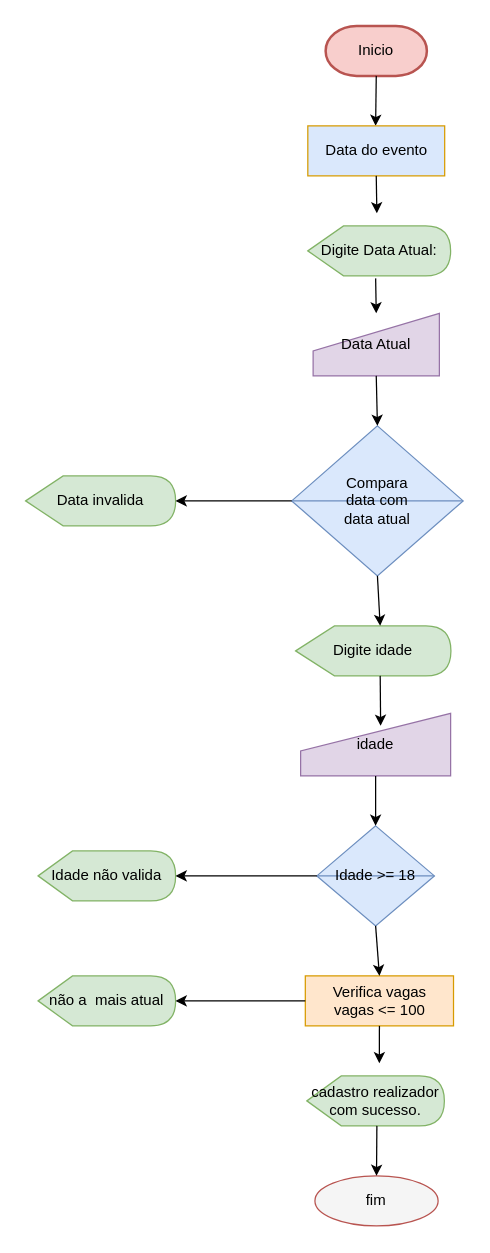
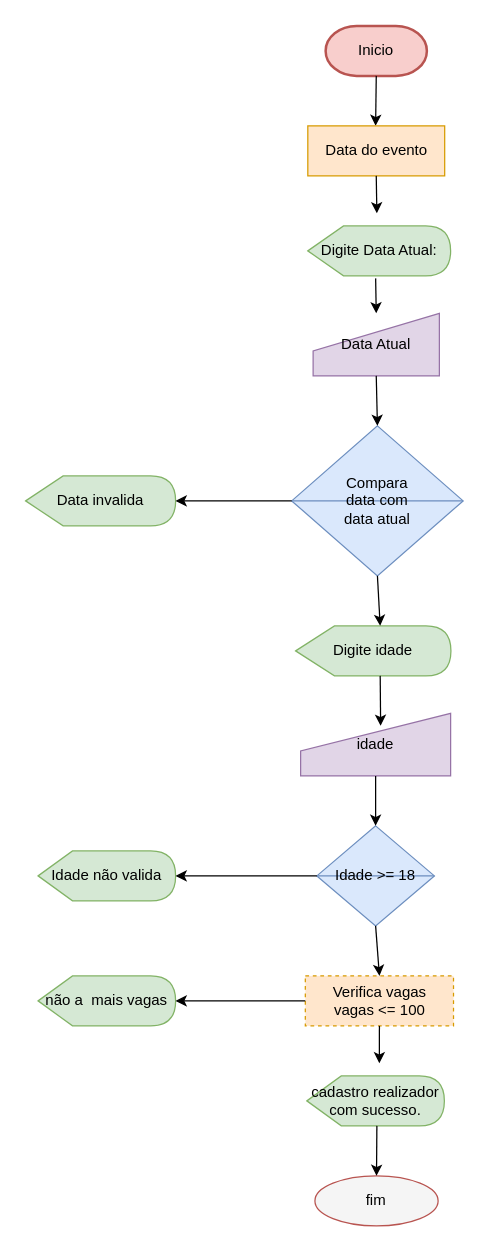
- <mxCell id="4" value="Data do evento" style="rounded=0;whiteSpace=wrap;html=1;fillColor=#dae8fc;strokeColor=#d79b00;" parent="1" vertex="1"><mxGeometry x="245.75" y="100" width="109.5" height="40" as="geometry" /></mxCell>
+ <mxCell id="4" value="Data do evento" style="rounded=0;whiteSpace=wrap;html=1;fillColor=#ffe6cc;strokeColor=#d79b00;" parent="1" vertex="1"><mxGeometry x="245.75" y="100" width="109.5" height="40" as="geometry" /></mxCell>
- <mxCell id="14" value="não a&amp;nbsp; mais atual" style="shape=display;whiteSpace=wrap;html=1;fillColor=#d5e8d4;strokeColor=#82b366;" parent="1" vertex="1"><mxGeometry x="30" y="780" width="110" height="40" as="geometry" /></mxCell>
+ <mxCell id="14" value="não a&amp;nbsp; mais vagas" style="shape=display;whiteSpace=wrap;html=1;fillColor=#d5e8d4;strokeColor=#82b366;" parent="1" vertex="1"><mxGeometry x="30" y="780" width="110" height="40" as="geometry" /></mxCell>
- <mxCell id="13" value="&lt;div&gt;Verifica vagas&lt;/div&gt;&lt;div&gt;vagas &amp;lt;= 100&lt;br&gt;&lt;/div&gt;" style="rounded=0;whiteSpace=wrap;html=1;fillColor=#ffe6cc;strokeColor=#d79b00;" parent="1" vertex="1"><mxGeometry x="243.75" y="780" width="118.56" height="40" as="geometry" /></mxCell>
+ <mxCell id="13" value="&lt;div&gt;Verifica vagas&lt;/div&gt;&lt;div&gt;vagas &amp;lt;= 100&lt;br&gt;&lt;/div&gt;" style="rounded=0;whiteSpace=wrap;html=1;fillColor=#ffe6cc;strokeColor=#d79b00;dashed=1;" parent="1" vertex="1"><mxGeometry x="243.75" y="780" width="118.56" height="40" as="geometry" /></mxCell>
